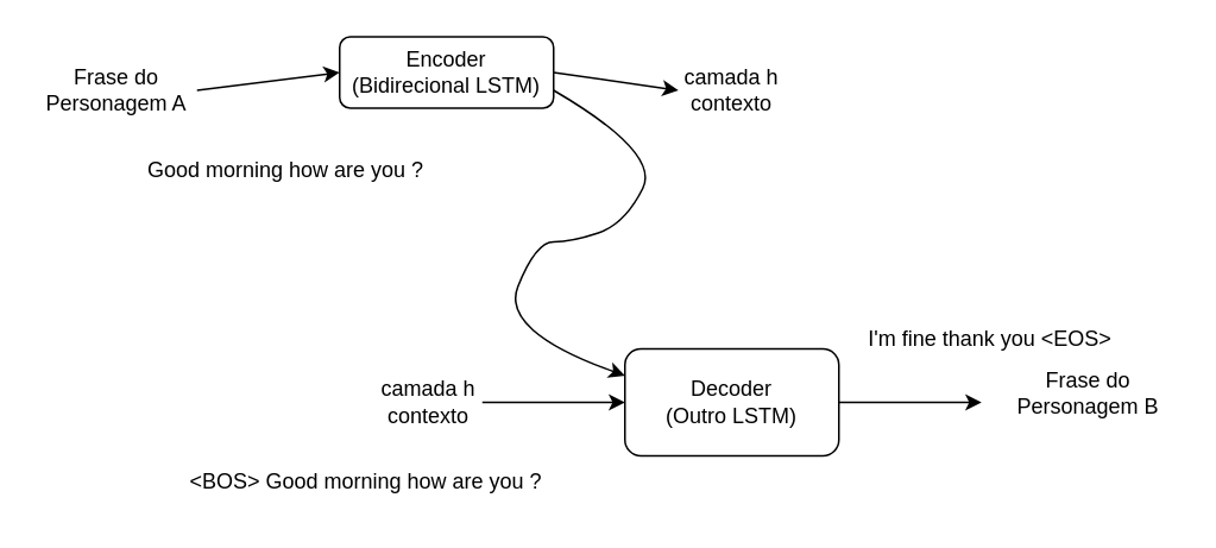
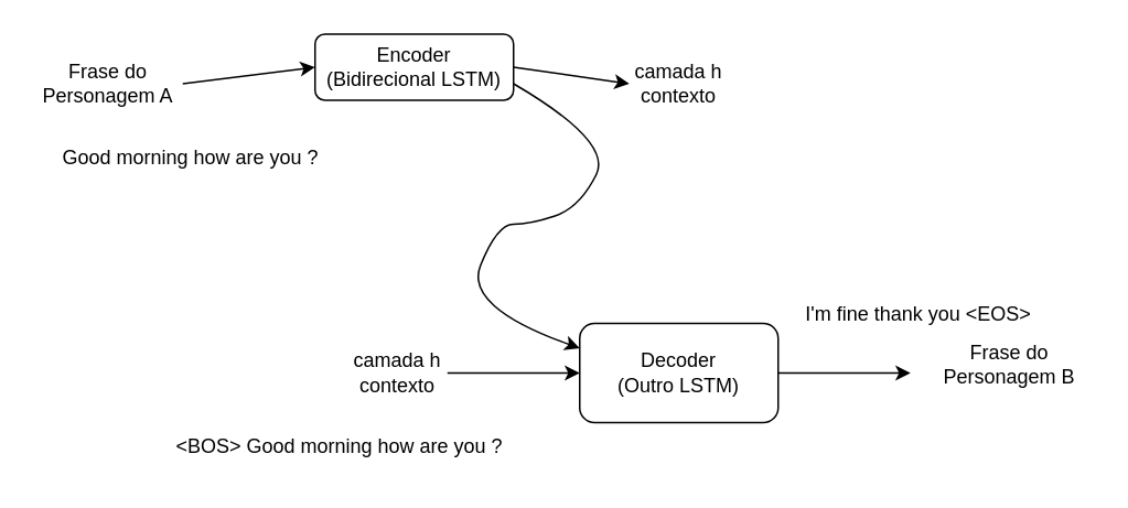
- <mxCell id="12" value="Good morning how are you ?" style="text;html=1;align=center;verticalAlign=middle;whiteSpace=wrap;rounded=0;" parent="1" vertex="1"><mxGeometry x="75" y="80" width="170" height="30" as="geometry" /></mxCell>
+ <mxCell id="12" value="Good morning how are you ?" style="text;html=1;align=center;verticalAlign=middle;whiteSpace=wrap;rounded=0;" parent="1" vertex="1"><mxGeometry x="30" y="80" width="170" height="30" as="geometry" /></mxCell>
